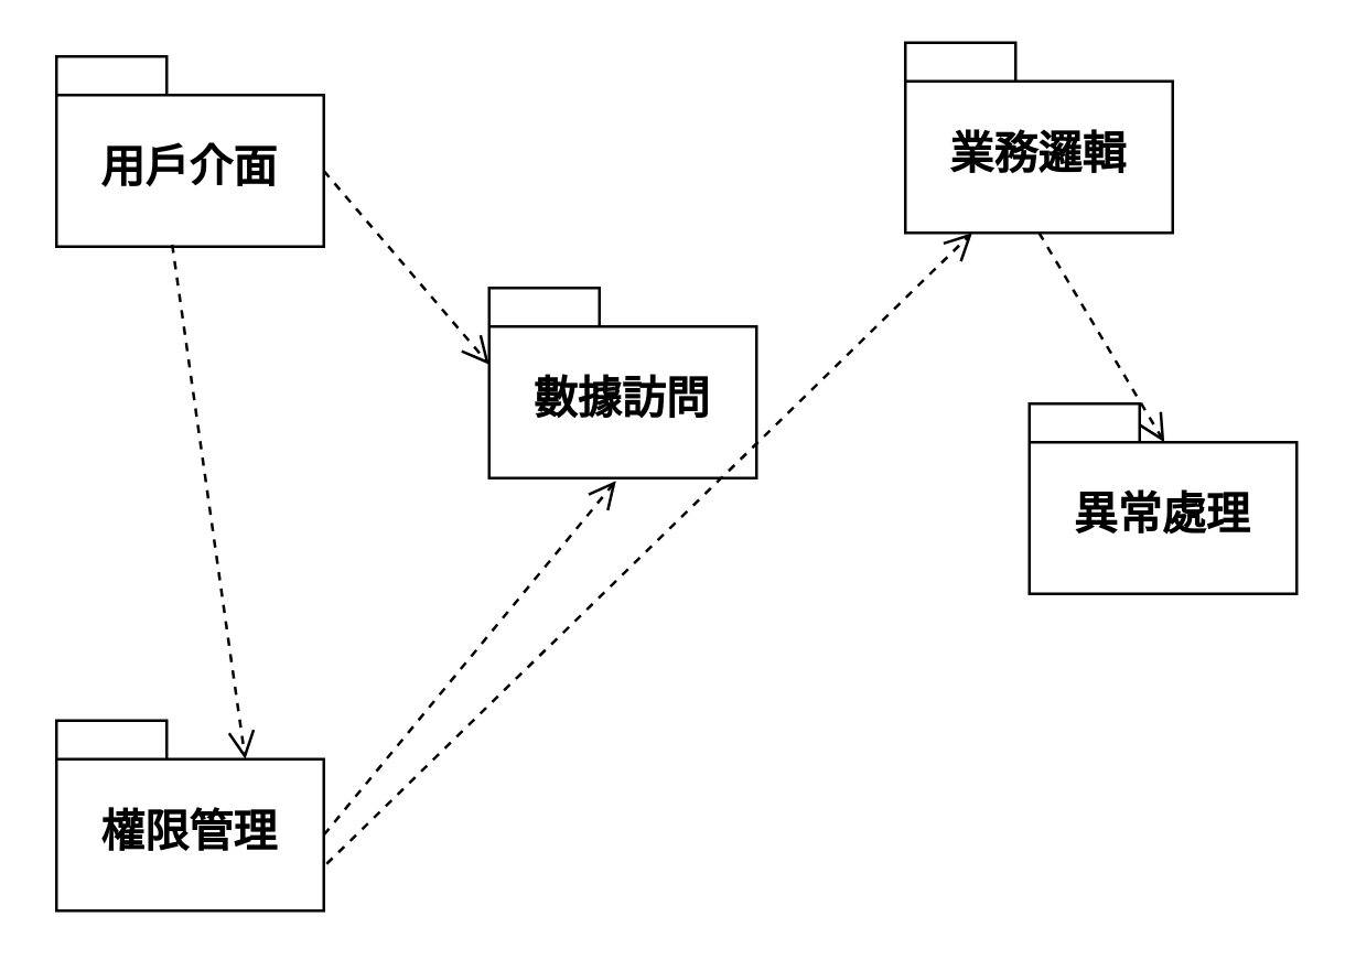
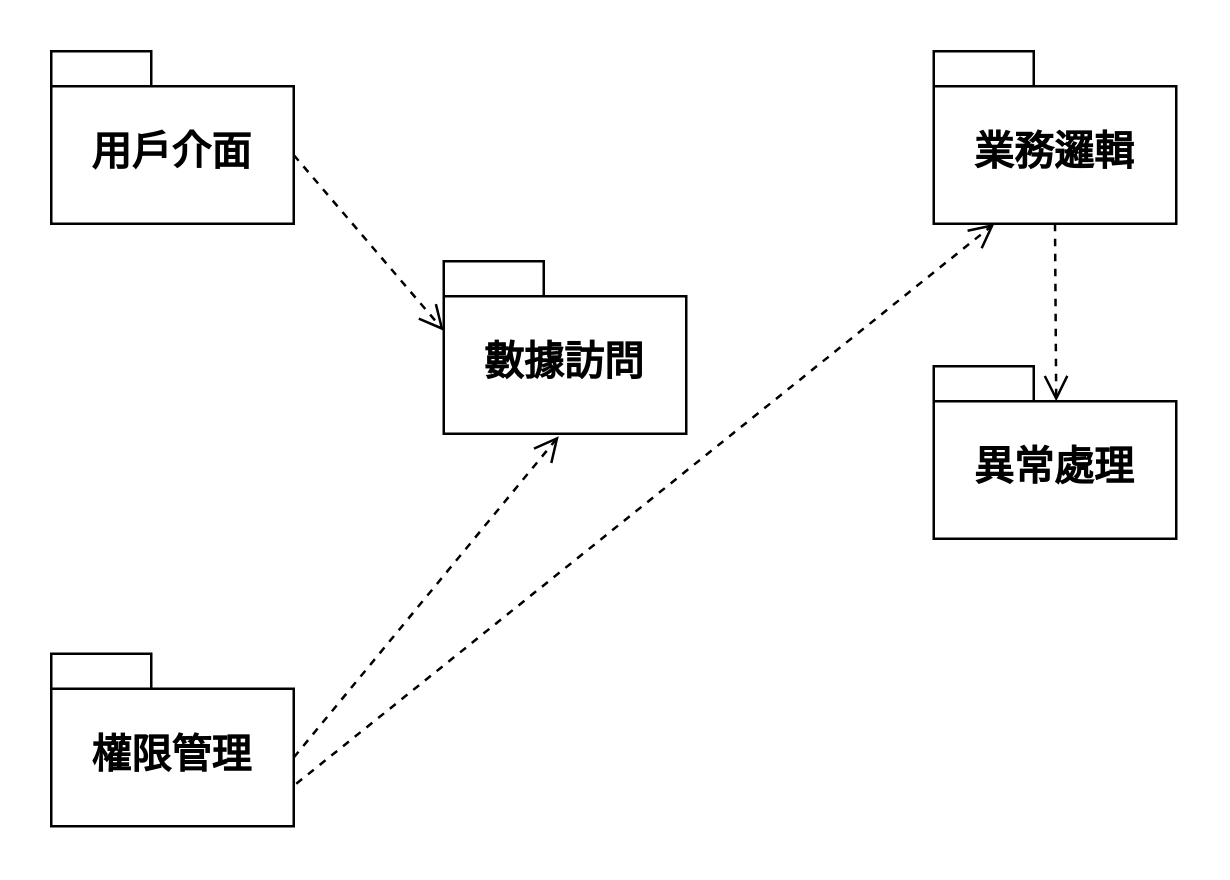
- <mxCell id="3" value="業務邏輯" style="shape=folder;fontStyle=1;spacingTop=10;tabWidth=40;tabHeight=14;tabPosition=left;html=1;whiteSpace=wrap;fontSize=16;" vertex="1" parent="1"><mxGeometry x="328" y="15" width="97" height="69" as="geometry" /></mxCell>
+ <mxCell id="3" value="業務邏輯" style="shape=folder;fontStyle=1;spacingTop=10;tabWidth=40;tabHeight=14;tabPosition=left;html=1;whiteSpace=wrap;fontSize=16;" vertex="1" parent="1"><mxGeometry x="373" y="20" width="97" height="69" as="geometry" /></mxCell>
- <mxCell id="7" value="" style="html=1;verticalAlign=bottom;endArrow=open;dashed=1;endSize=8;curved=0;rounded=0;fontSize=12;exitX=0.433;exitY=0.99;exitDx=0;exitDy=0;exitPerimeter=0;entryX=0;entryY=0;entryDx=68.5;entryDy=14;entryPerimeter=0;" edge="1" parent="1" source="2" target="5"><mxGeometry relative="1" as="geometry"><mxPoint x="289" y="271" as="sourcePoint" /><mxPoint x="209" y="271" as="targetPoint" /></mxGeometry></mxCell>
